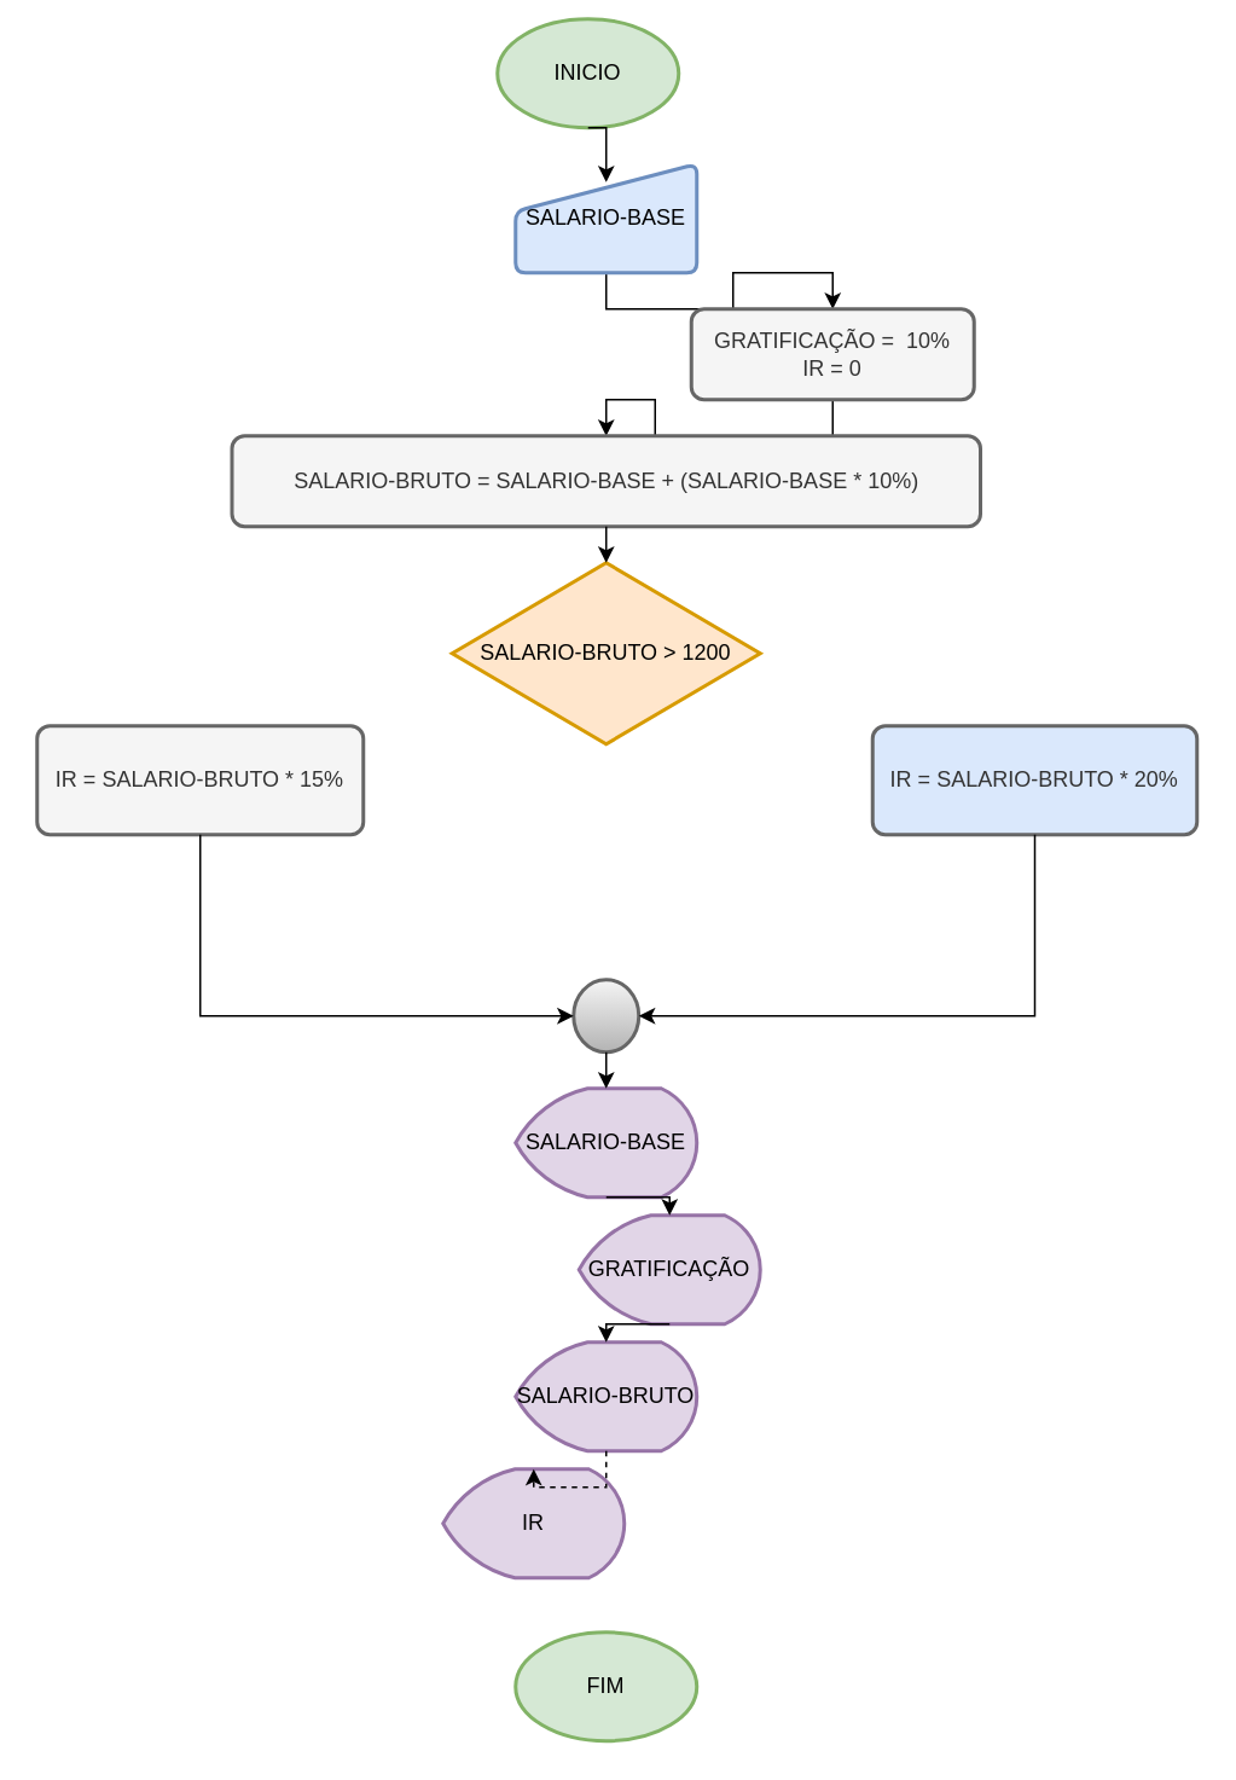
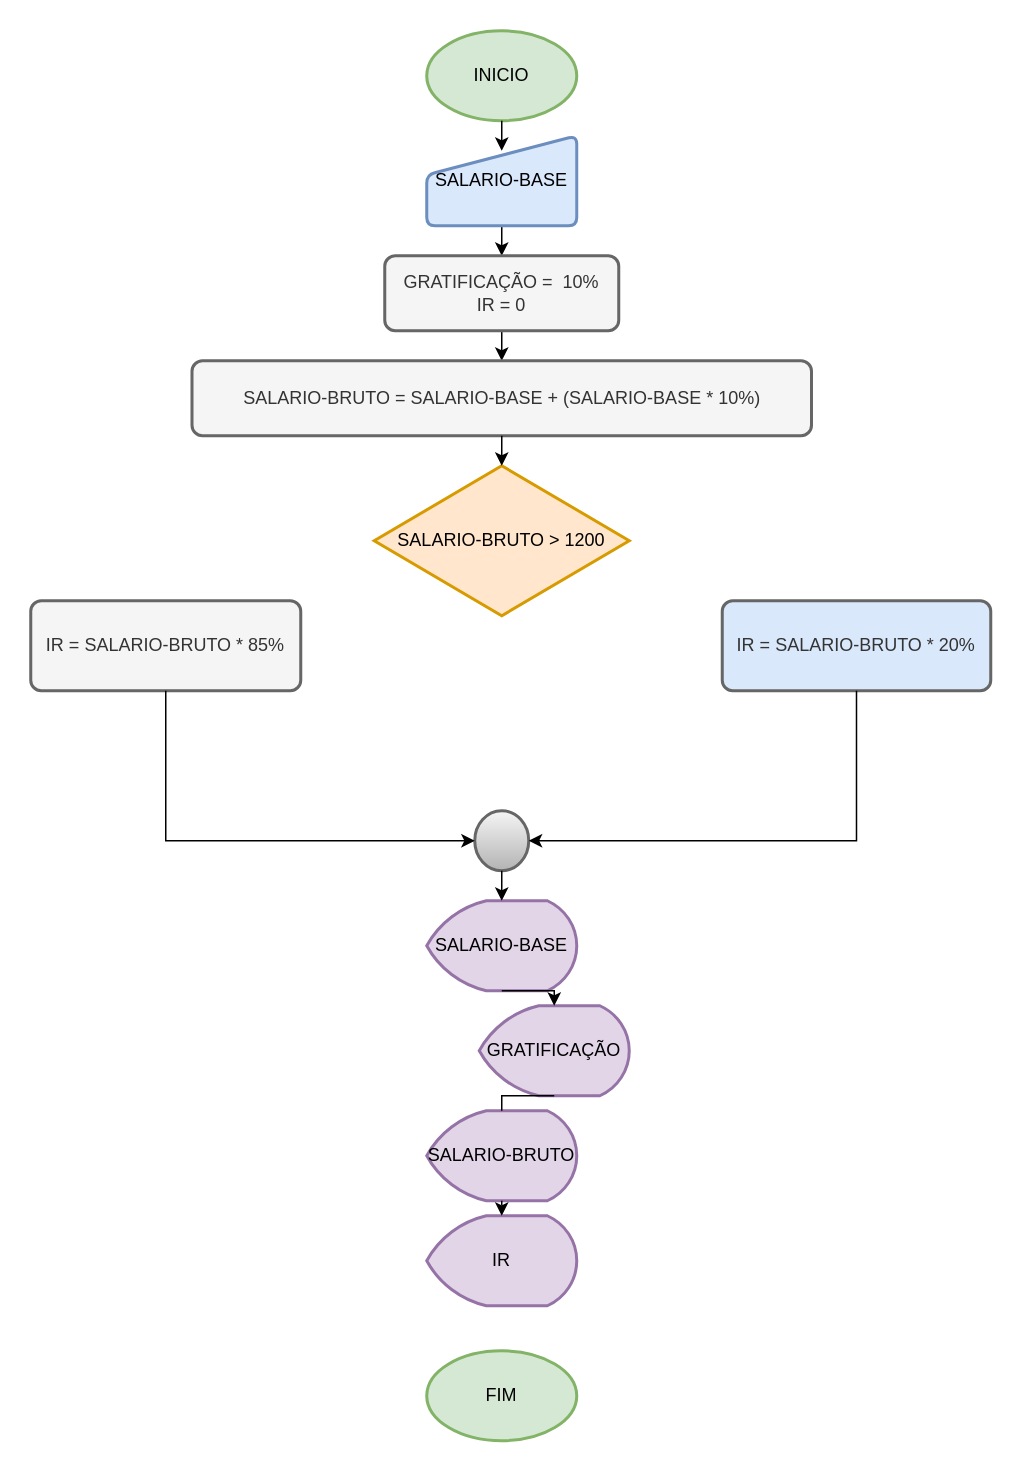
- <mxCell id="3" value="INICIO" style="strokeWidth=2;html=1;shape=mxgraph.flowchart.start_1;whiteSpace=wrap;fillColor=#d5e8d4;strokeColor=#82b366;" vertex="1" parent="1"><mxGeometry x="274" y="10" width="100" height="60" as="geometry" /></mxCell>
+ <mxCell id="3" value="INICIO" style="strokeWidth=2;html=1;shape=mxgraph.flowchart.start_1;whiteSpace=wrap;fillColor=#d5e8d4;strokeColor=#82b366;" vertex="1" parent="1"><mxGeometry x="284" y="20" width="100" height="60" as="geometry" /></mxCell>
- <mxCell id="7" value="GRATIFICAÇÃO =&amp;nbsp; 10%&lt;div&gt;IR = 0&lt;/div&gt;" style="rounded=1;whiteSpace=wrap;html=1;absoluteArcSize=1;arcSize=14;strokeWidth=2;fillColor=#f5f5f5;fontColor=#333333;strokeColor=#666666;" vertex="1" parent="1"><mxGeometry x="381" y="170" width="156" height="50" as="geometry" /></mxCell>
+ <mxCell id="7" value="GRATIFICAÇÃO =&amp;nbsp; 10%&lt;div&gt;IR = 0&lt;/div&gt;" style="rounded=1;whiteSpace=wrap;html=1;absoluteArcSize=1;arcSize=14;strokeWidth=2;fillColor=#f5f5f5;fontColor=#333333;strokeColor=#666666;" vertex="1" parent="1"><mxGeometry x="256" y="170" width="156" height="50" as="geometry" /></mxCell>
- <mxCell id="11" value="IR = SALARIO-BRUTO * 15%" style="rounded=1;whiteSpace=wrap;html=1;absoluteArcSize=1;arcSize=14;strokeWidth=2;fillColor=#f5f5f5;fontColor=#333333;strokeColor=#666666;" vertex="1" parent="1"><mxGeometry x="20" y="400" width="180" height="60" as="geometry" /></mxCell>
+ <mxCell id="11" value="IR = SALARIO-BRUTO * 85%" style="rounded=1;whiteSpace=wrap;html=1;absoluteArcSize=1;arcSize=14;strokeWidth=2;fillColor=#f5f5f5;fontColor=#333333;strokeColor=#666666;" vertex="1" parent="1"><mxGeometry x="20" y="400" width="180" height="60" as="geometry" /></mxCell>
- <mxCell id="23" style="edgeStyle=orthogonalEdgeStyle;rounded=0;orthogonalLoop=1;jettySize=auto;html=1;exitX=0.5;exitY=1;exitDx=0;exitDy=0;exitPerimeter=0;entryX=0.5;entryY=0;entryDx=0;entryDy=0;entryPerimeter=0;" edge="1" parent="1" source="20" target="19"><mxGeometry relative="1" as="geometry" /></mxCell>
+ <mxCell id="23" style="edgeStyle=orthogonalEdgeStyle;rounded=0;orthogonalLoop=1;jettySize=auto;html=1;exitX=0.5;exitY=1;exitDx=0;exitDy=0;exitPerimeter=0;entryX=0.5;entryY=0;entryDx=0;entryDy=0;entryPerimeter=0;endArrow=none;" edge="1" parent="1" source="20" target="19"><mxGeometry relative="1" as="geometry" /></mxCell>
- <mxCell id="18" value="IR" style="strokeWidth=2;html=1;shape=mxgraph.flowchart.display;whiteSpace=wrap;fillColor=#e1d5e7;strokeColor=#9673a6;" vertex="1" parent="1"><mxGeometry x="244" y="810" width="100" height="60" as="geometry" /></mxCell>
+ <mxCell id="18" value="IR" style="strokeWidth=2;html=1;shape=mxgraph.flowchart.display;whiteSpace=wrap;fillColor=#e1d5e7;strokeColor=#9673a6;" vertex="1" parent="1"><mxGeometry x="284" y="810" width="100" height="60" as="geometry" /></mxCell>
